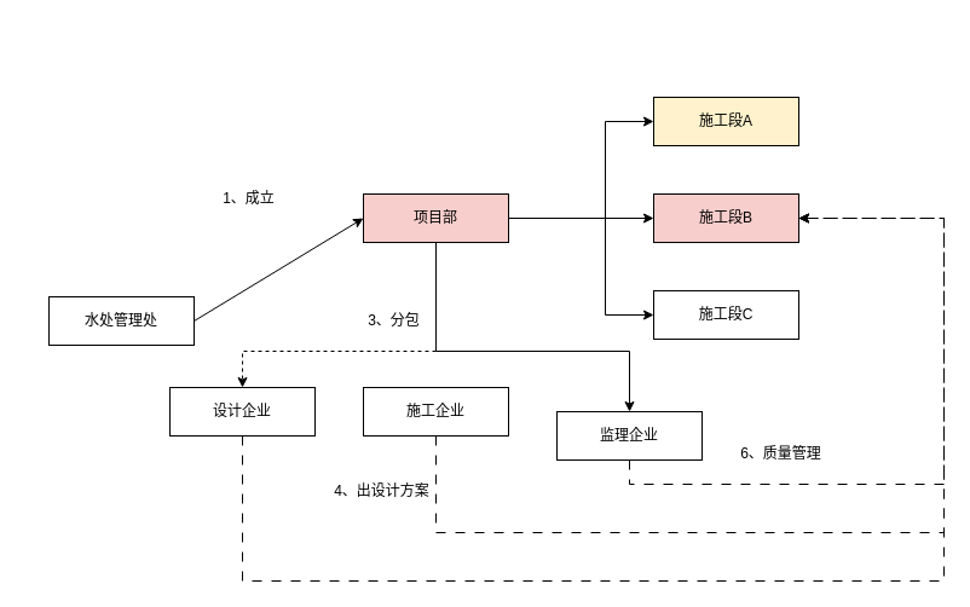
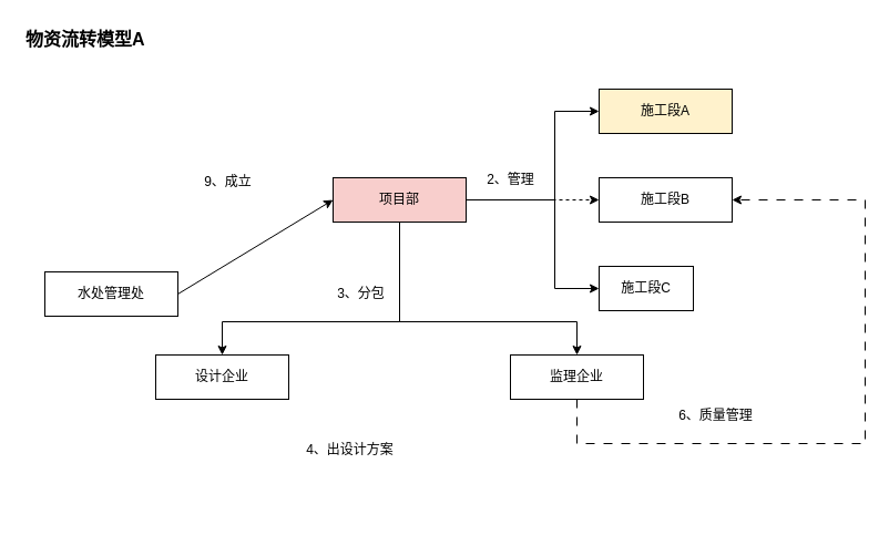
+ <mxCell id="2" value="&lt;b style=&quot;font-size: 16px;&quot;&gt;物资流转模型A&lt;/b&gt;" style="text;html=1;align=left;verticalAlign=middle;resizable=0;points=[];autosize=1;strokeColor=none;fillColor=none;fontSize=16;rounded=0;labelBackgroundColor=none;" parent="1" vertex="1"><mxGeometry x="20.5" y="20" width="130" height="30" as="geometry" /></mxCell>
+ <mxCell id="22" value="2、管理" style="text;html=1;align=center;verticalAlign=middle;resizable=0;points=[];autosize=1;strokeColor=none;fillColor=none;" vertex="1" parent="1"><mxGeometry x="425" y="147" width="70" height="30" as="geometry" /></mxCell>
- <mxCell id="11" value="1、成立" style="text;html=1;align=center;verticalAlign=middle;resizable=0;points=[];autosize=1;strokeColor=none;fillColor=none;" parent="1" vertex="1"><mxGeometry x="170" y="149" width="70" height="30" as="geometry" /></mxCell>
+ <mxCell id="11" value="9、成立" style="text;html=1;align=center;verticalAlign=middle;resizable=0;points=[];autosize=1;strokeColor=none;fillColor=none;" parent="1" vertex="1"><mxGeometry x="170" y="149" width="70" height="30" as="geometry" /></mxCell>
- <mxCell id="6" value="" style="edgeStyle=orthogonalEdgeStyle;rounded=0;orthogonalLoop=1;jettySize=auto;html=1;" edge="1" parent="1" source="9" target="15"><mxGeometry relative="1" as="geometry" /></mxCell>
+ <mxCell id="6" value="" style="edgeStyle=orthogonalEdgeStyle;rounded=0;orthogonalLoop=1;jettySize=auto;html=1;dashed=1;" edge="1" parent="1" source="9" target="15"><mxGeometry relative="1" as="geometry" /></mxCell>
- <mxCell id="15" value="施工段B" style="rounded=0;whiteSpace=wrap;html=1;fillColor=#f8cecc;" vertex="1" parent="1"><mxGeometry x="540" y="160" width="120" height="40" as="geometry" /></mxCell>
+ <mxCell id="15" value="施工段B" style="rounded=0;whiteSpace=wrap;html=1;" vertex="1" parent="1"><mxGeometry x="540" y="160" width="120" height="40" as="geometry" /></mxCell>
- <mxCell id="14" value="施工段C" style="rounded=0;whiteSpace=wrap;html=1;" vertex="1" parent="1"><mxGeometry x="540" y="240" width="120" height="40" as="geometry" /></mxCell>
+ <mxCell id="14" value="施工段C" style="rounded=0;whiteSpace=wrap;html=1;" vertex="1" parent="1"><mxGeometry x="540" y="240" width="85" height="40" as="geometry" /></mxCell>
- <mxCell id="8" value="" style="edgeStyle=orthogonalEdgeStyle;rounded=0;orthogonalLoop=1;jettySize=auto;html=1;exitX=0.5;exitY=1;exitDx=0;exitDy=0;dashed=1;" edge="1" parent="1" source="9" target="19"><mxGeometry relative="1" as="geometry"><Array as="points"><mxPoint x="360" y="290" /><mxPoint x="200" y="290" /></Array></mxGeometry></mxCell>
+ <mxCell id="8" value="" style="edgeStyle=orthogonalEdgeStyle;rounded=0;orthogonalLoop=1;jettySize=auto;html=1;exitX=0.5;exitY=1;exitDx=0;exitDy=0;" edge="1" parent="1" source="9" target="19"><mxGeometry relative="1" as="geometry"><Array as="points"><mxPoint x="360" y="290" /><mxPoint x="200" y="290" /></Array></mxGeometry></mxCell>
- <mxCell id="21" value="施工企业" style="rounded=0;whiteSpace=wrap;html=1;" vertex="1" parent="1"><mxGeometry x="300" y="320" width="120" height="40" as="geometry" /></mxCell>
- <mxCell id="17" value="监理企业" style="rounded=0;whiteSpace=wrap;html=1;" vertex="1" parent="1"><mxGeometry x="460" y="340" width="120" height="40" as="geometry" /></mxCell>
+ <mxCell id="17" value="监理企业" style="rounded=0;whiteSpace=wrap;html=1;" vertex="1" parent="1"><mxGeometry x="460" y="320" width="120" height="40" as="geometry" /></mxCell>
- <mxCell id="20" value="" style="edgeStyle=orthogonalEdgeStyle;rounded=0;orthogonalLoop=1;jettySize=auto;html=1;entryX=1;entryY=0.5;entryDx=0;entryDy=0;dashed=1;dashPattern=8 8;" edge="1" parent="1" source="21" target="15"><mxGeometry relative="1" as="geometry"><mxPoint x="360" y="440" as="targetPoint" /><Array as="points"><mxPoint x="360" y="440" /><mxPoint x="780" y="440" /><mxPoint x="780" y="180" /></Array></mxGeometry></mxCell>
- <mxCell id="18" value="" style="edgeStyle=orthogonalEdgeStyle;rounded=0;orthogonalLoop=1;jettySize=auto;html=1;entryX=1;entryY=0.5;entryDx=0;entryDy=0;dashed=1;dashPattern=8 8;" edge="1" parent="1" source="19" target="15"><mxGeometry relative="1" as="geometry"><mxPoint x="200" y="440" as="targetPoint" /><Array as="points"><mxPoint x="200" y="480" /><mxPoint x="780" y="480" /><mxPoint x="780" y="180" /></Array></mxGeometry></mxCell>
